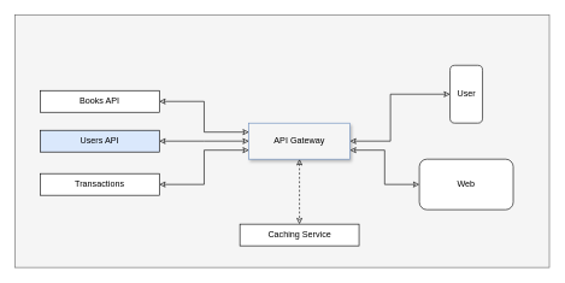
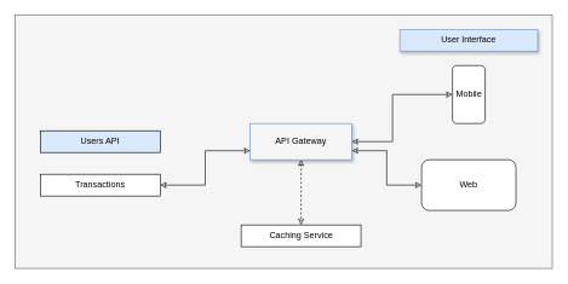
+ <mxCell id="3" value="User Interface" style="rounded=0;whiteSpace=wrap;html=1;shadow=1;fillColor=#dae8fc;strokeColor=#6c8ebf;" vertex="1" parent="1"><mxGeometry x="550" y="40" width="190" height="30" as="geometry" /></mxCell>
- <mxCell id="8" value="User" style="rounded=1;whiteSpace=wrap;html=1;" vertex="1" parent="1"><mxGeometry x="622.5" y="90" width="45" height="80" as="geometry" /></mxCell>
+ <mxCell id="8" value="Mobile" style="rounded=1;whiteSpace=wrap;html=1;" vertex="1" parent="1"><mxGeometry x="622.5" y="90" width="45" height="80" as="geometry" /></mxCell>
- <mxCell id="11" value="Books API" style="rounded=0;whiteSpace=wrap;html=1;" vertex="1" parent="1"><mxGeometry x="55" y="125" width="165" height="30" as="geometry" /></mxCell>
- <mxCell id="10" style="edgeStyle=elbowEdgeStyle;rounded=0;orthogonalLoop=1;jettySize=auto;html=1;exitX=1;exitY=0.5;exitDx=0;exitDy=0;entryX=0;entryY=0.25;entryDx=0;entryDy=0;startArrow=classic;startFill=0;endArrow=classic;endFill=0;" edge="1" parent="1" source="11" target="7"><mxGeometry relative="1" as="geometry" /></mxCell>
- <mxCell id="12" style="edgeStyle=elbowEdgeStyle;rounded=0;orthogonalLoop=1;jettySize=auto;html=1;exitX=1;exitY=0.5;exitDx=0;exitDy=0;entryX=0;entryY=0.5;entryDx=0;entryDy=0;startArrow=classic;startFill=0;endArrow=classic;endFill=0;" edge="1" parent="1" source="13" target="7"><mxGeometry relative="1" as="geometry" /></mxCell>
